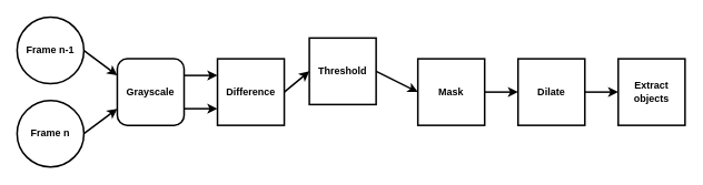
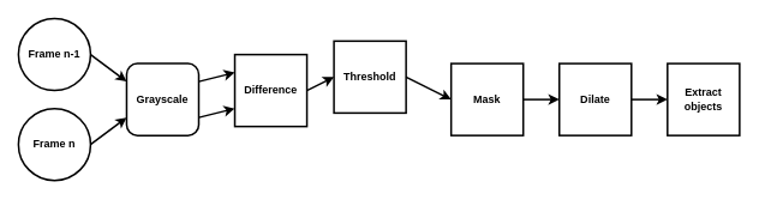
- <mxCell id="4" value="&lt;b&gt;Difference&lt;/b&gt;" style="rounded=0;whiteSpace=wrap;html=1;strokeWidth=2;" parent="1" vertex="1"><mxGeometry x="260" y="70" width="80" height="80" as="geometry" /></mxCell>
+ <mxCell id="4" value="&lt;b&gt;Difference&lt;/b&gt;" style="rounded=0;whiteSpace=wrap;html=1;strokeWidth=2;" parent="1" vertex="1"><mxGeometry x="260" y="60" width="80" height="80" as="geometry" /></mxCell>
